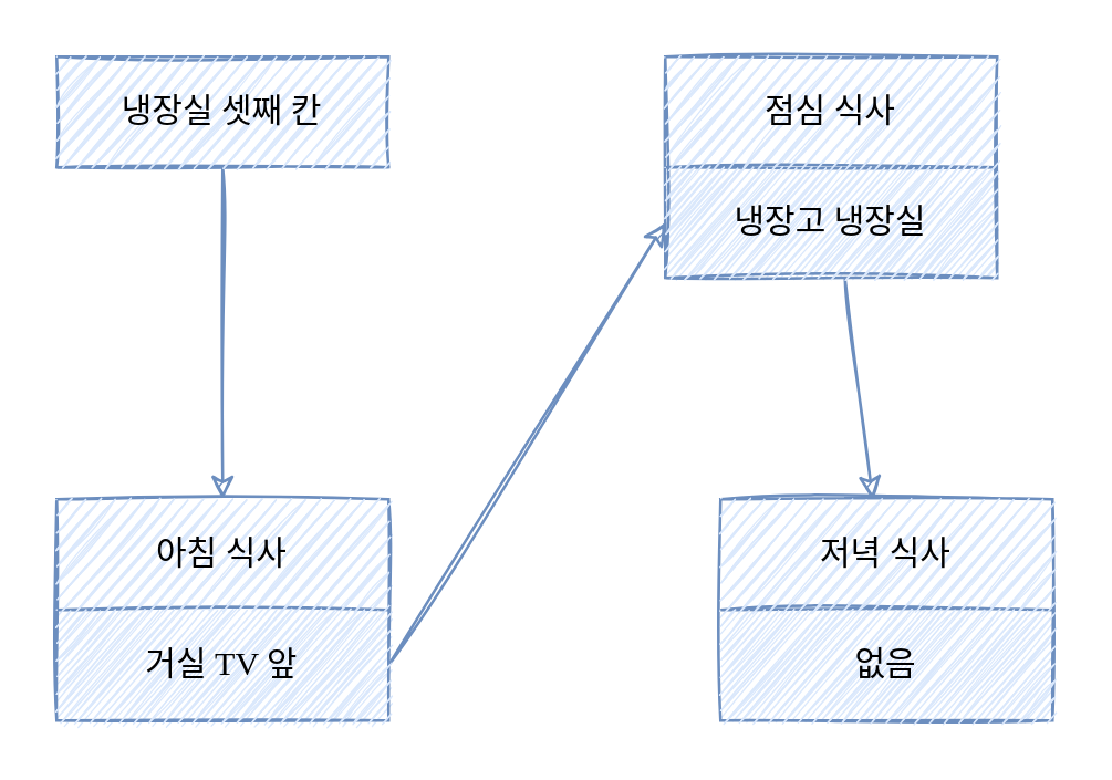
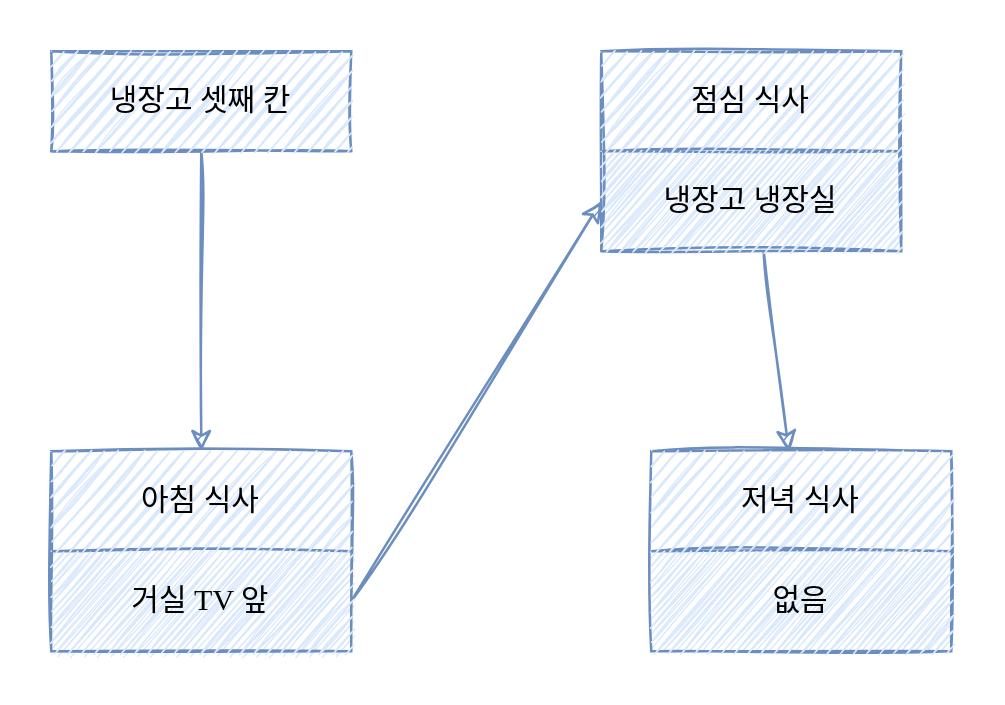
- <mxCell id="5" value="냉장실 셋째 칸" style="shape=partialRectangle;html=1;whiteSpace=wrap;connectable=0;overflow=hidden;fillColor=#dae8fc;top=0;left=0;bottom=0;right=0;pointerEvents=1;strokeColor=#6c8ebf;sketch=1;fontFamily=나눔스퀘어;" vertex="1" parent="4"><mxGeometry width="120" height="40" as="geometry"><mxRectangle width="120" height="40" as="alternateBounds" /></mxGeometry></mxCell>
+ <mxCell id="5" value="냉장고 셋째 칸" style="shape=partialRectangle;html=1;whiteSpace=wrap;connectable=0;overflow=hidden;fillColor=#dae8fc;top=0;left=0;bottom=0;right=0;pointerEvents=1;strokeColor=#6c8ebf;sketch=1;fontFamily=나눔스퀘어;" vertex="1" parent="4"><mxGeometry width="120" height="40" as="geometry"><mxRectangle width="120" height="40" as="alternateBounds" /></mxGeometry></mxCell>
